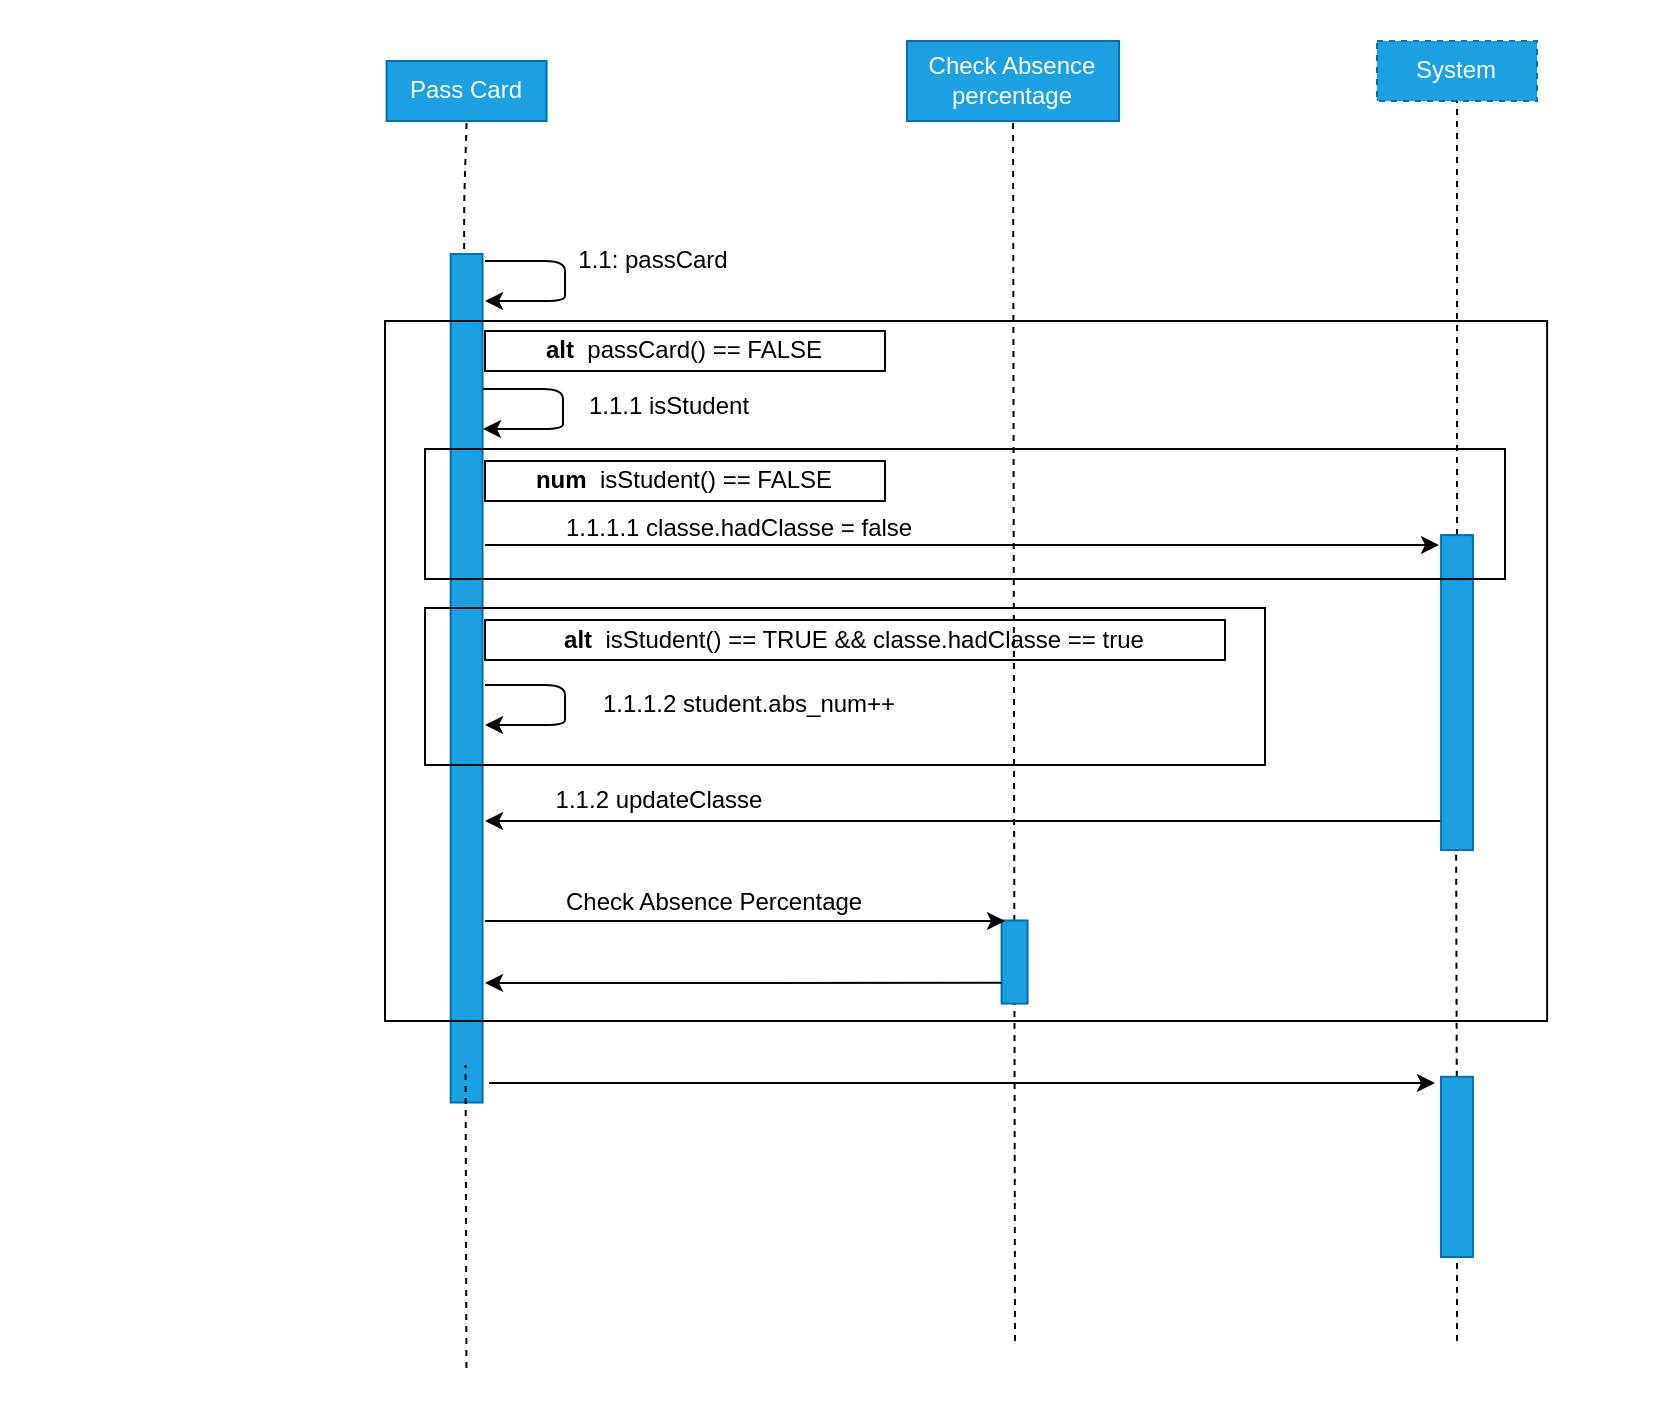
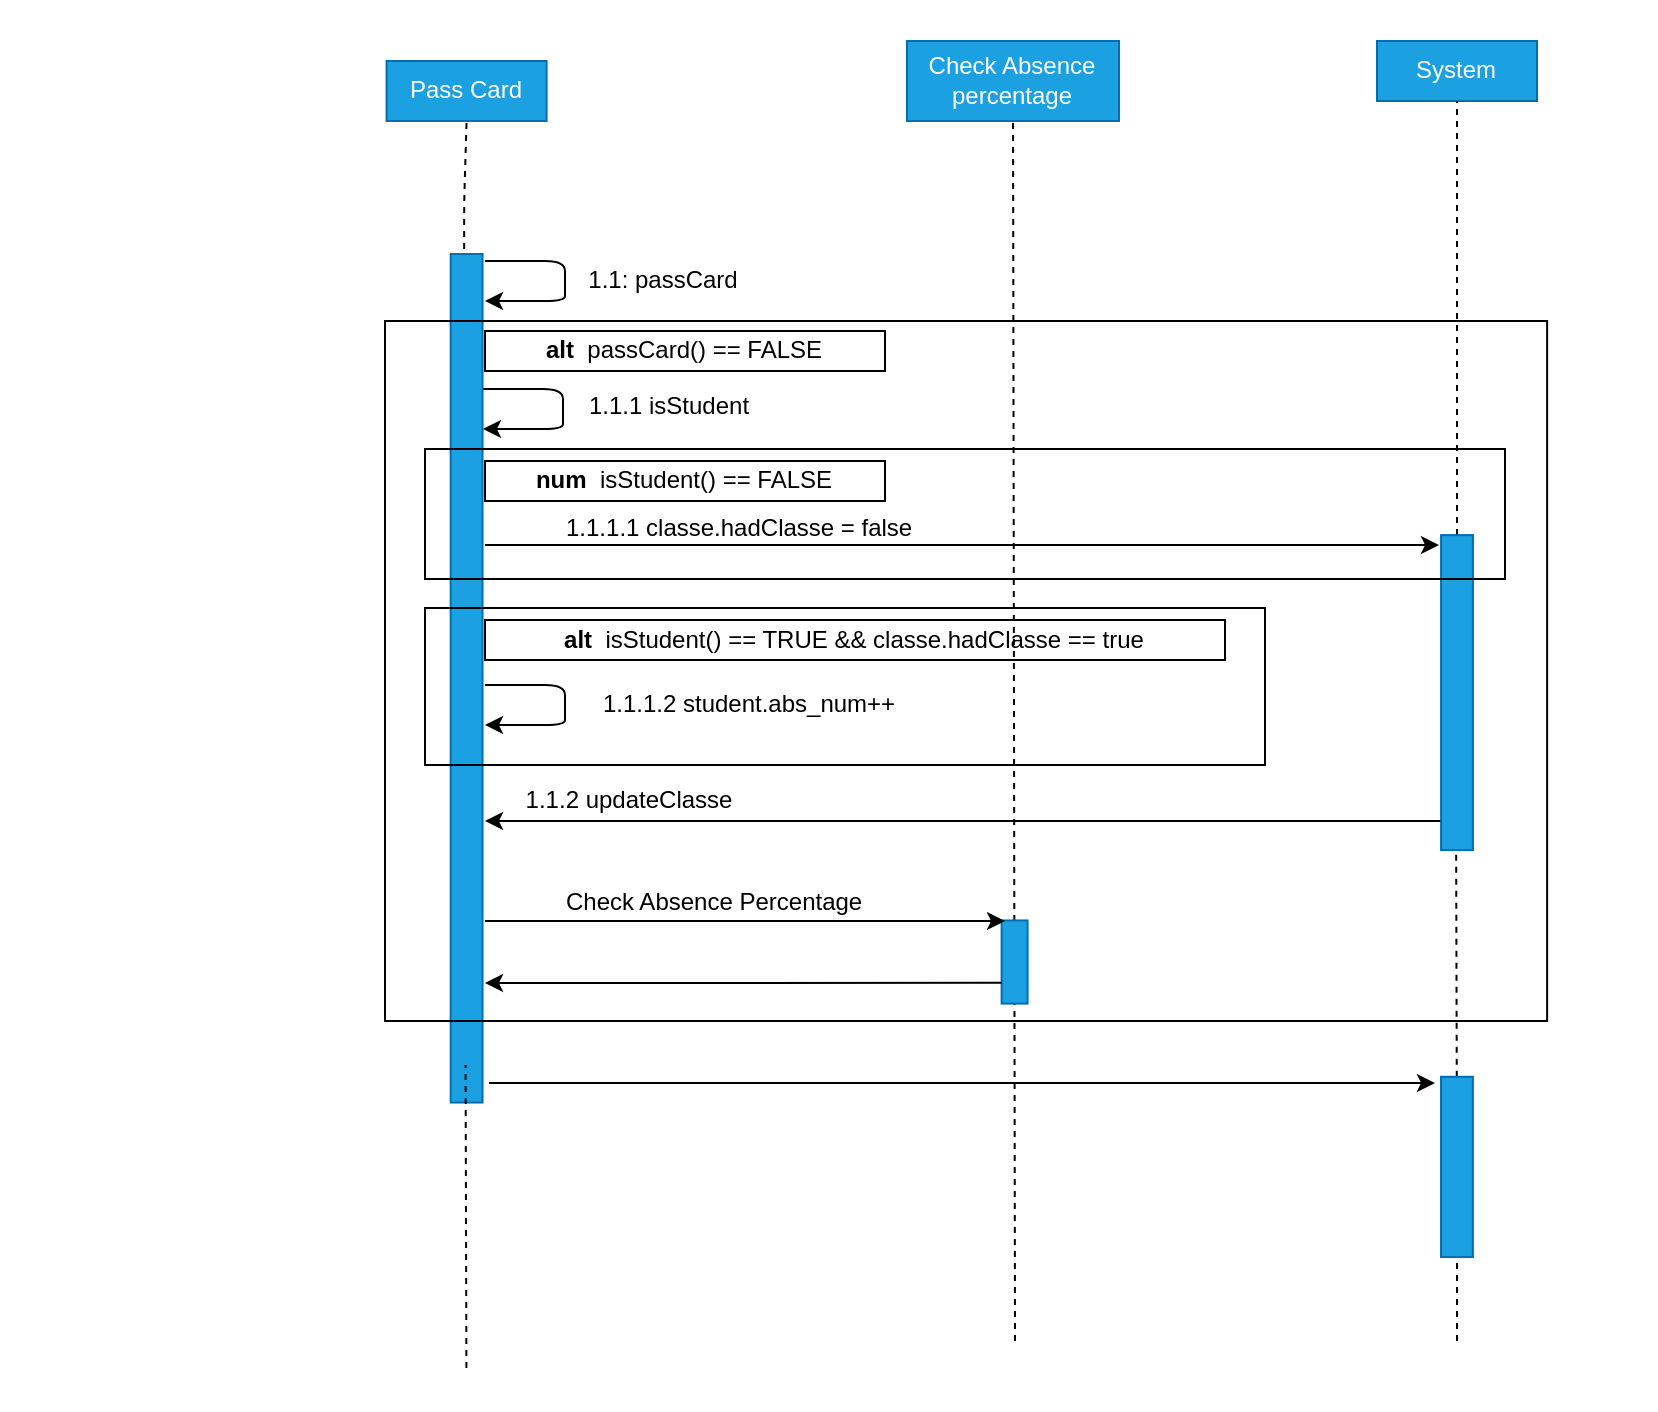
- <mxCell id="5" value="System" style="rounded=0;whiteSpace=wrap;html=1;fillColor=#1ba1e2;strokeColor=#006EAF;fontColor=#ffffff;dashed=1;" parent="1" vertex="1"><mxGeometry x="688" y="20" width="80" height="30" as="geometry" /></mxCell>
+ <mxCell id="5" value="System" style="rounded=0;whiteSpace=wrap;html=1;fillColor=#1ba1e2;strokeColor=#006EAF;fontColor=#ffffff;" parent="1" vertex="1"><mxGeometry x="688" y="20" width="80" height="30" as="geometry" /></mxCell>
- <mxCell id="8" value="1.1: passCard" style="text;html=1;align=center;verticalAlign=middle;resizable=0;points=[];autosize=1;" parent="1" vertex="1"><mxGeometry x="276" y="120" width="100" height="20" as="geometry" /></mxCell>
+ <mxCell id="8" value="1.1: passCard" style="text;html=1;align=center;verticalAlign=middle;resizable=0;points=[];autosize=1;" parent="1" vertex="1"><mxGeometry x="281" y="130" width="100" height="20" as="geometry" /></mxCell>
- <mxCell id="32" value="1.1.2 updateClasse" style="text;html=1;align=center;verticalAlign=middle;resizable=0;points=[];autosize=1;" parent="1" vertex="1"><mxGeometry x="264" y="390" width="130" height="20" as="geometry" /></mxCell>
+ <mxCell id="32" value="1.1.2 updateClasse" style="text;html=1;align=center;verticalAlign=middle;resizable=0;points=[];autosize=1;" parent="1" vertex="1"><mxGeometry x="249" y="390" width="130" height="20" as="geometry" /></mxCell>
